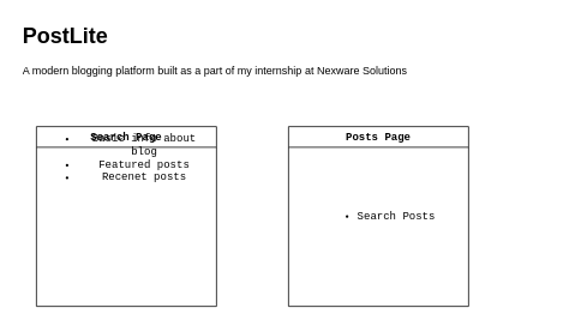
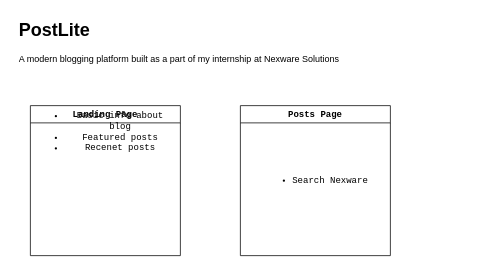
- <mxCell id="3" value="Search Page" style="swimlane;whiteSpace=wrap;html=1;fontFamily=Courier New;" vertex="1" parent="1"><mxGeometry x="40" y="140" width="200" height="200" as="geometry" /></mxCell>
+ <mxCell id="3" value="Landing Page" style="swimlane;whiteSpace=wrap;html=1;fontFamily=Courier New;" vertex="1" parent="1"><mxGeometry x="40" y="140" width="200" height="200" as="geometry" /></mxCell>
- <mxCell id="6" value="&lt;ul&gt;&lt;li&gt;Search Posts&lt;/li&gt;&lt;/ul&gt;" style="text;html=1;strokeColor=none;fillColor=none;align=center;verticalAlign=middle;whiteSpace=wrap;rounded=0;fontFamily=Courier New;" vertex="1" parent="5"><mxGeometry x="5" y="85" width="190" height="30" as="geometry" /></mxCell>
+ <mxCell id="6" value="&lt;ul&gt;&lt;li&gt;Search Nexware&lt;/li&gt;&lt;/ul&gt;" style="text;html=1;strokeColor=none;fillColor=none;align=center;verticalAlign=middle;whiteSpace=wrap;rounded=0;fontFamily=Courier New;" vertex="1" parent="5"><mxGeometry x="5" y="85" width="190" height="30" as="geometry" /></mxCell>
